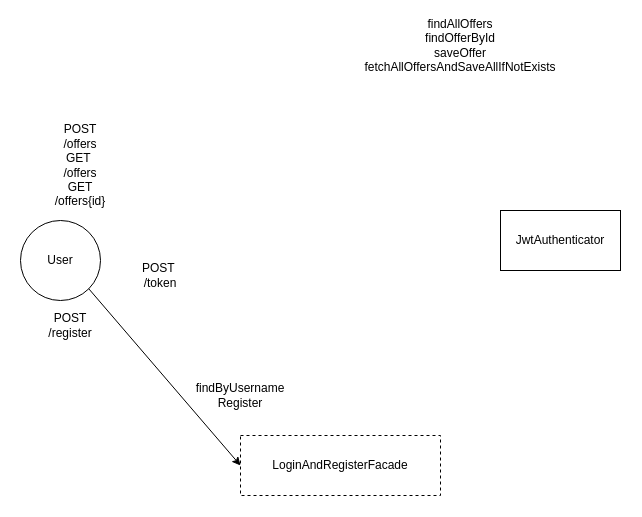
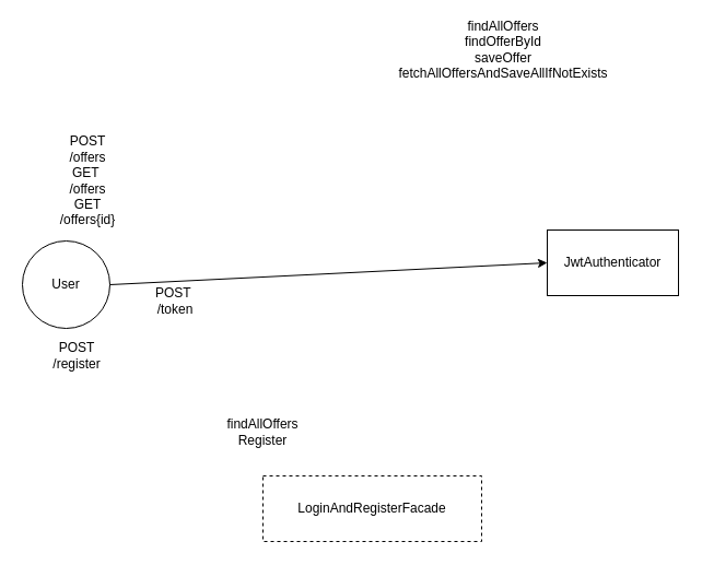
+ <mxCell id="5" value="" style="endArrow=classic;html=1;rounded=0;exitX=1;exitY=0.5;exitDx=0;exitDy=0;entryX=0;entryY=0.5;entryDx=0;entryDy=0;" edge="1" parent="1" source="2" target="4"><mxGeometry width="50" height="50" relative="1" as="geometry"><mxPoint x="540" y="290" as="sourcePoint" /><mxPoint x="520" y="310" as="targetPoint" /></mxGeometry></mxCell>
- <mxCell id="8" value="" style="endArrow=classic;html=1;rounded=0;exitX=1;exitY=1;exitDx=0;exitDy=0;entryX=0;entryY=0.5;entryDx=0;entryDy=0;" edge="1" parent="1" source="2" target="3"><mxGeometry width="50" height="50" relative="1" as="geometry"><mxPoint x="300" y="230" as="sourcePoint" /><mxPoint x="350" y="180" as="targetPoint" /></mxGeometry></mxCell>
- <mxCell id="10" value="findByUsername&lt;br&gt;Register" style="text;html=1;strokeColor=none;fillColor=none;align=center;verticalAlign=middle;whiteSpace=wrap;rounded=0;" vertex="1" parent="1"><mxGeometry x="210" y="380" width="60" height="30" as="geometry" /></mxCell>
+ <mxCell id="10" value="findAllOffers&lt;br&gt;Register" style="text;html=1;strokeColor=none;fillColor=none;align=center;verticalAlign=middle;whiteSpace=wrap;rounded=0;" vertex="1" parent="1"><mxGeometry x="210" y="380" width="60" height="30" as="geometry" /></mxCell>
